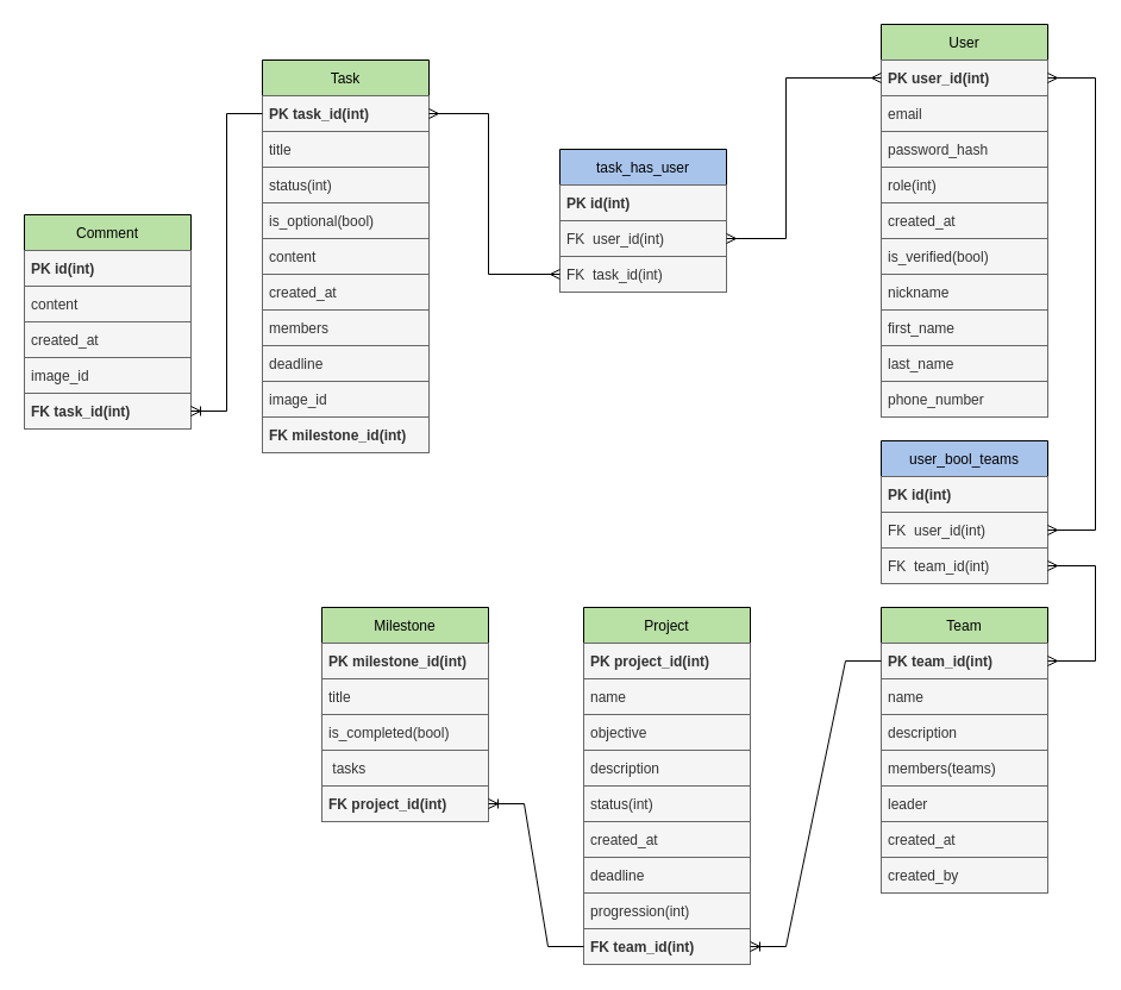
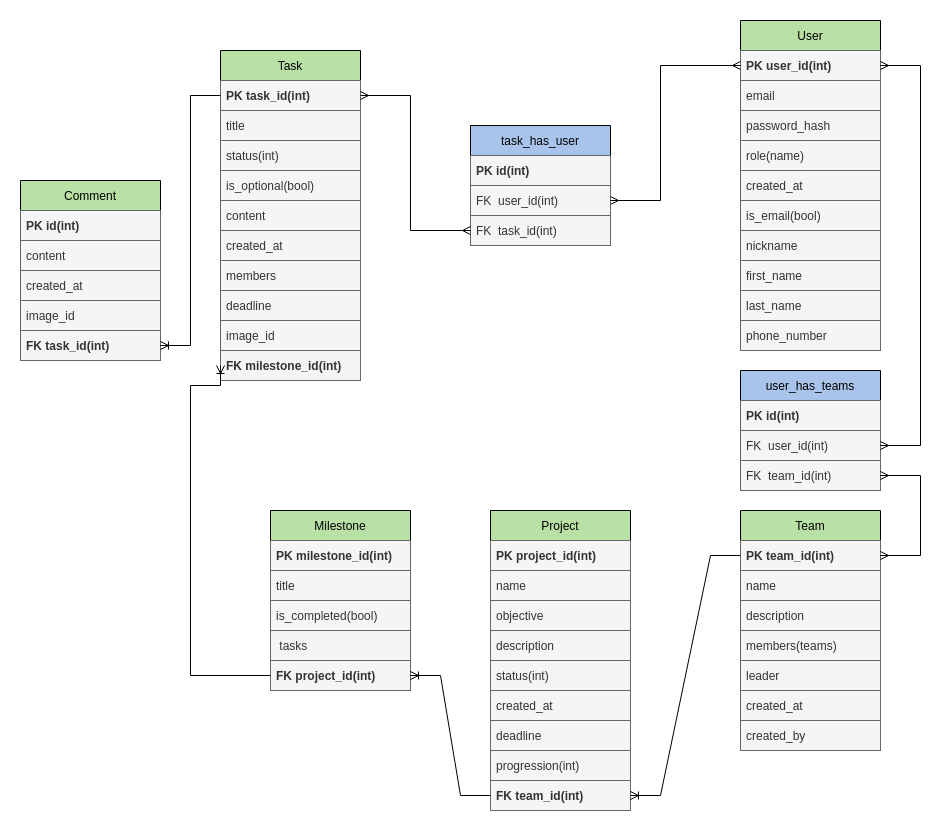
- <mxCell id="6" value="role(int)" style="text;strokeColor=#666666;fillColor=#f5f5f5;align=left;verticalAlign=middle;spacingLeft=4;spacingRight=4;overflow=hidden;points=[[0,0.5],[1,0.5]];portConstraint=eastwest;rotatable=0;fontColor=#333333;" vertex="1" parent="2"><mxGeometry y="120" width="140" height="30" as="geometry" /></mxCell>
+ <mxCell id="6" value="role(name)" style="text;strokeColor=#666666;fillColor=#f5f5f5;align=left;verticalAlign=middle;spacingLeft=4;spacingRight=4;overflow=hidden;points=[[0,0.5],[1,0.5]];portConstraint=eastwest;rotatable=0;fontColor=#333333;" vertex="1" parent="2"><mxGeometry y="120" width="140" height="30" as="geometry" /></mxCell>
- <mxCell id="8" value="is_verified(bool)" style="text;strokeColor=#666666;fillColor=#f5f5f5;align=left;verticalAlign=middle;spacingLeft=4;spacingRight=4;overflow=hidden;points=[[0,0.5],[1,0.5]];portConstraint=eastwest;rotatable=0;fontColor=#333333;" vertex="1" parent="2"><mxGeometry y="180" width="140" height="30" as="geometry" /></mxCell>
+ <mxCell id="8" value="is_email(bool)" style="text;strokeColor=#666666;fillColor=#f5f5f5;align=left;verticalAlign=middle;spacingLeft=4;spacingRight=4;overflow=hidden;points=[[0,0.5],[1,0.5]];portConstraint=eastwest;rotatable=0;fontColor=#333333;" vertex="1" parent="2"><mxGeometry y="180" width="140" height="30" as="geometry" /></mxCell>
- <mxCell id="54" value="user_bool_teams" style="swimlane;fontStyle=0;childLayout=stackLayout;horizontal=1;startSize=30;horizontalStack=0;resizeParent=1;resizeParentMax=0;resizeLast=0;collapsible=1;marginBottom=0;fontColor=#000000;fillColor=#A9C4EB;" vertex="1" parent="1"><mxGeometry x="740" y="370" width="140" height="120" as="geometry" /></mxCell>
+ <mxCell id="54" value="user_has_teams" style="swimlane;fontStyle=0;childLayout=stackLayout;horizontal=1;startSize=30;horizontalStack=0;resizeParent=1;resizeParentMax=0;resizeLast=0;collapsible=1;marginBottom=0;fontColor=#000000;fillColor=#A9C4EB;" vertex="1" parent="1"><mxGeometry x="740" y="370" width="140" height="120" as="geometry" /></mxCell>
+ <mxCell id="62" value="" style="edgeStyle=orthogonalEdgeStyle;fontSize=12;html=1;endArrow=ERoneToMany;rounded=0;fontColor=#000000;exitX=0;exitY=0.5;exitDx=0;exitDy=0;entryX=0;entryY=0.5;entryDx=0;entryDy=0;" edge="1" parent="1" source="37" target="31"><mxGeometry width="100" height="100" relative="1" as="geometry"><mxPoint x="310" y="860" as="sourcePoint" /><mxPoint x="230" y="740" as="targetPoint" /><Array as="points"><mxPoint x="190" y="675" /><mxPoint x="190" y="385" /></Array></mxGeometry></mxCell>
